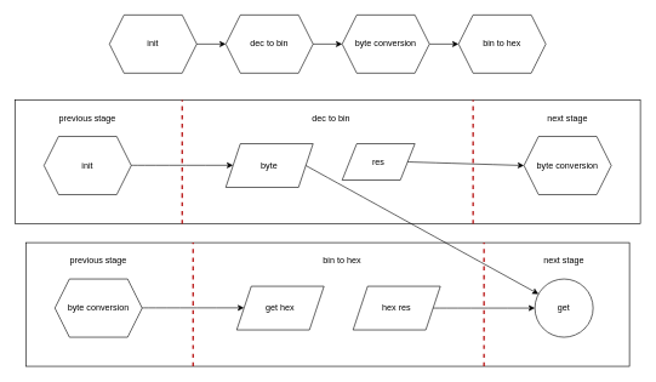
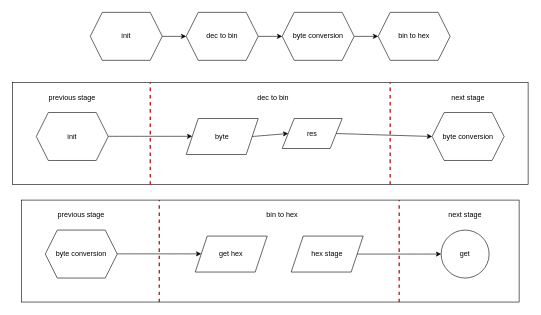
- <mxCell id="12" value="" style="endArrow=classic;html=1;rounded=1;sketch=0;curved=1;exitX=1;exitY=0.5;exitDx=0;exitDy=0;" parent="1" source="10" target="33" edge="1"><mxGeometry width="50" height="50" relative="1" as="geometry"><mxPoint x="390" y="257" as="sourcePoint" /><mxPoint x="440" y="207" as="targetPoint" /></mxGeometry></mxCell>
+ <mxCell id="12" value="" style="endArrow=classic;html=1;rounded=1;sketch=0;curved=1;entryX=0;entryY=0.5;entryDx=0;entryDy=0;exitX=1;exitY=0.5;exitDx=0;exitDy=0;" parent="1" source="10" target="11" edge="1"><mxGeometry width="50" height="50" relative="1" as="geometry"><mxPoint x="390" y="257" as="sourcePoint" /><mxPoint x="440" y="207" as="targetPoint" /></mxGeometry></mxCell>
- <mxCell id="24" value="hex res" style="shape=parallelogram;perimeter=parallelogramPerimeter;whiteSpace=wrap;html=1;fixedSize=1;rounded=0;sketch=0;" parent="1" vertex="1"><mxGeometry x="485" y="393" width="120" height="60" as="geometry" /></mxCell>
+ <mxCell id="24" value="hex stage" style="shape=parallelogram;perimeter=parallelogramPerimeter;whiteSpace=wrap;html=1;fixedSize=1;rounded=0;sketch=0;" parent="1" vertex="1"><mxGeometry x="485" y="393" width="120" height="60" as="geometry" /></mxCell>
